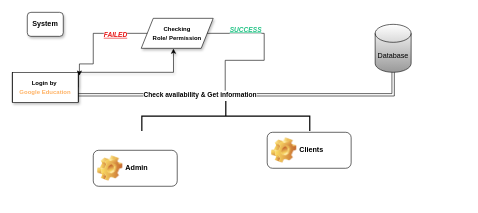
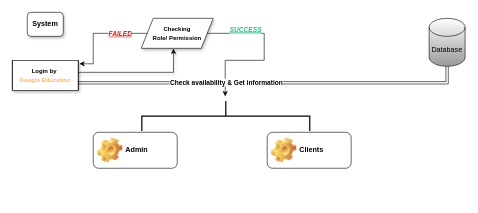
- <mxCell id="13" value="Database" style="shape=cylinder3;whiteSpace=wrap;html=1;boundedLbl=1;backgroundOutline=1;size=15;gradientColor=#999999;" vertex="1" parent="1"><mxGeometry x="625" y="40" width="60" height="80" as="geometry" /></mxCell>
+ <mxCell id="13" value="Database" style="shape=cylinder3;whiteSpace=wrap;html=1;boundedLbl=1;backgroundOutline=1;size=15;gradientColor=#999999;" vertex="1" parent="1"><mxGeometry x="715" y="30" width="60" height="80" as="geometry" /></mxCell>
- <mxCell id="4" value="&lt;b&gt;&lt;font style=&quot;font-size: 10px;&quot;&gt;Login by&amp;nbsp;&lt;/font&gt;&lt;/b&gt;&lt;div&gt;&lt;b&gt;&lt;font style=&quot;font-size: 10px; color: rgb(255, 179, 102);&quot;&gt;Google Education&lt;/font&gt;&lt;/b&gt;&lt;/div&gt;" style="shape=process;whiteSpace=wrap;html=1;backgroundOutline=1;size=0;shadow=1;" vertex="1" parent="1"><mxGeometry x="20" y="120" width="110" height="50" as="geometry" /></mxCell>
+ <mxCell id="4" value="&lt;b&gt;&lt;font style=&quot;font-size: 10px;&quot;&gt;Login by&amp;nbsp;&lt;/font&gt;&lt;/b&gt;&lt;div&gt;&lt;b&gt;&lt;font style=&quot;font-size: 10px; color: rgb(255, 179, 102);&quot;&gt;Google Education&lt;/font&gt;&lt;/b&gt;&lt;/div&gt;" style="shape=process;whiteSpace=wrap;html=1;backgroundOutline=1;size=0;shadow=1;" vertex="1" parent="1"><mxGeometry x="20" y="100" width="110" height="50" as="geometry" /></mxCell>
- <mxCell id="6" value="Admin" style="label;whiteSpace=wrap;html=1;image=img/clipart/Gear_128x128.png" vertex="1" parent="1"><mxGeometry x="155" y="250" width="140" height="60" as="geometry" /></mxCell>
+ <mxCell id="6" value="Admin" style="label;whiteSpace=wrap;html=1;image=img/clipart/Gear_128x128.png" vertex="1" parent="1"><mxGeometry x="155" y="220" width="140" height="60" as="geometry" /></mxCell>
